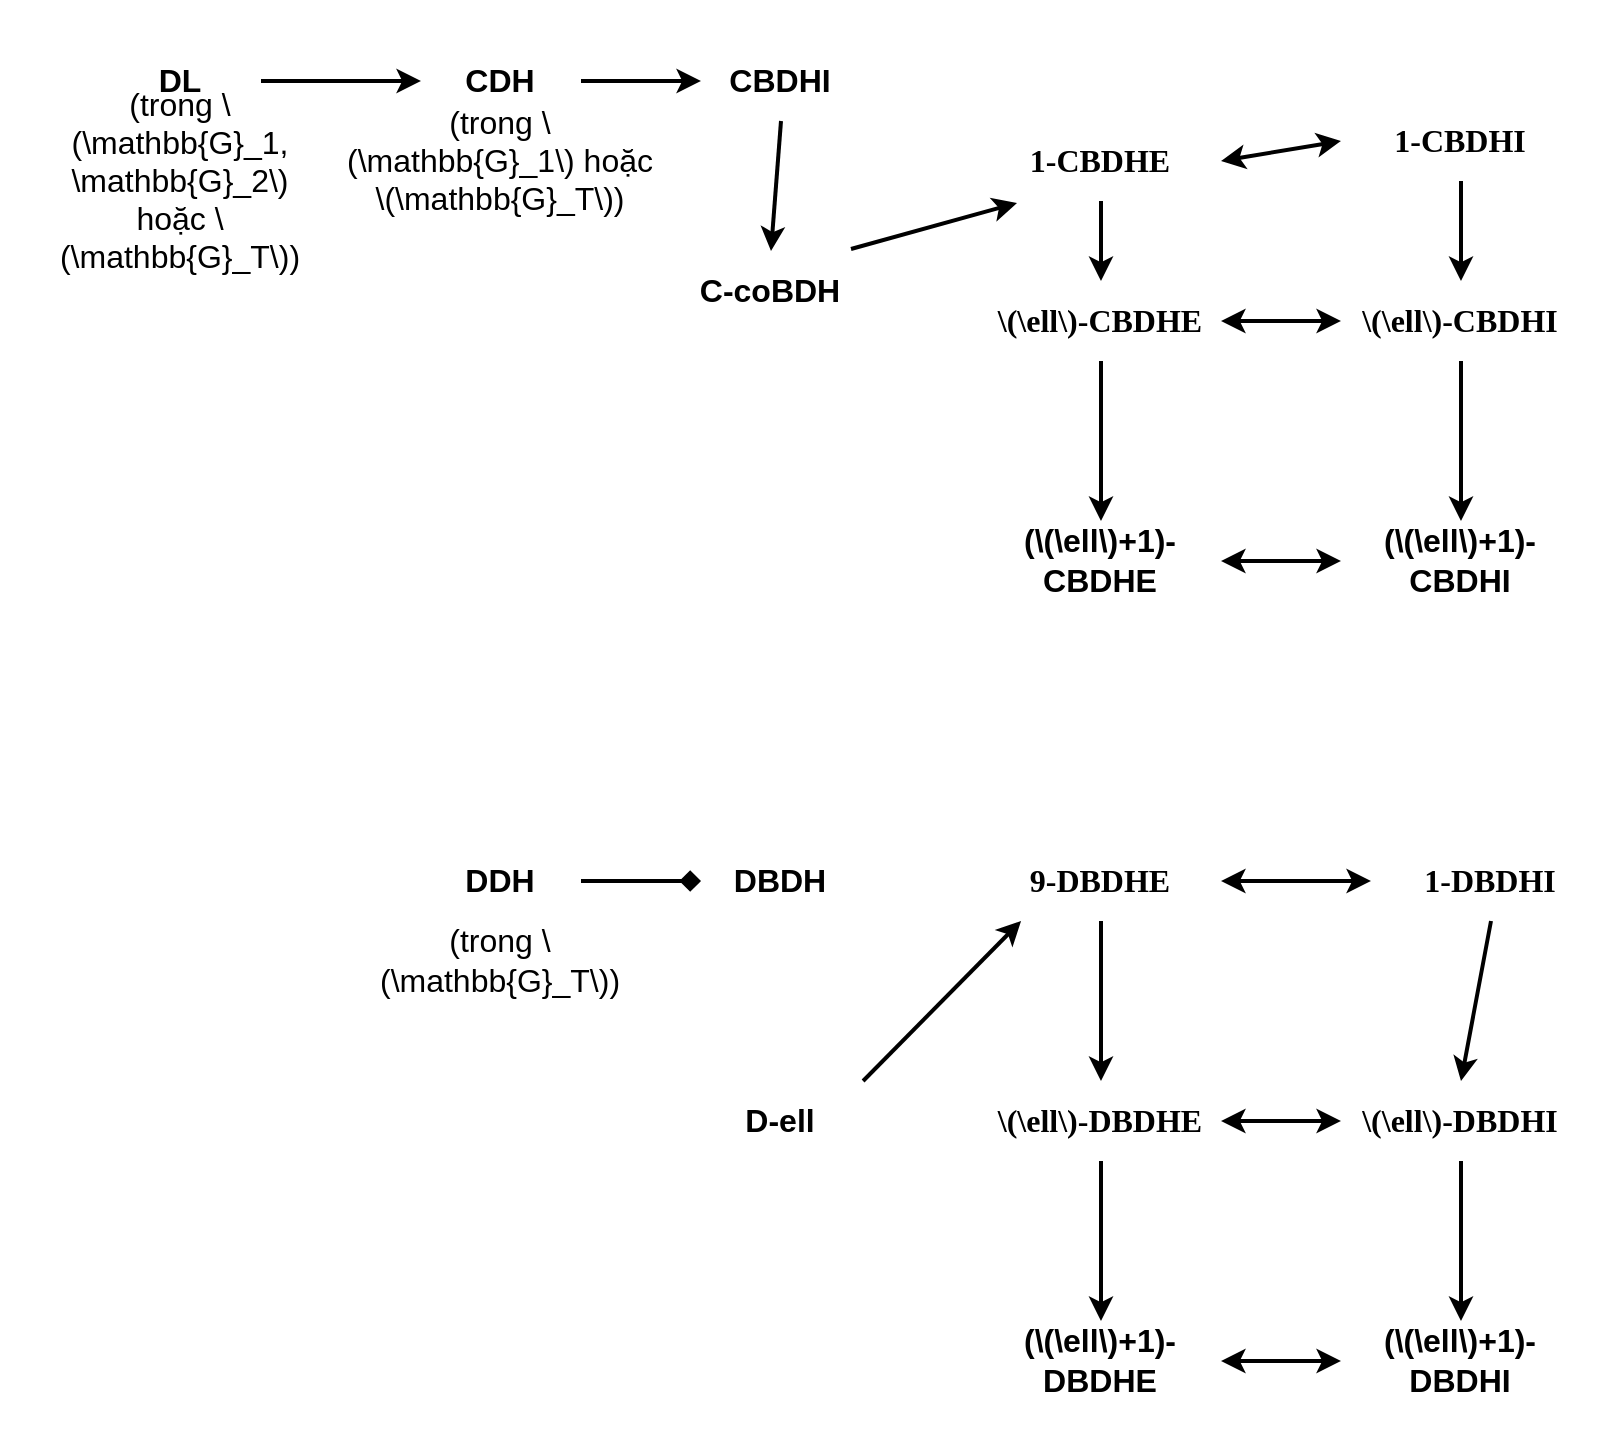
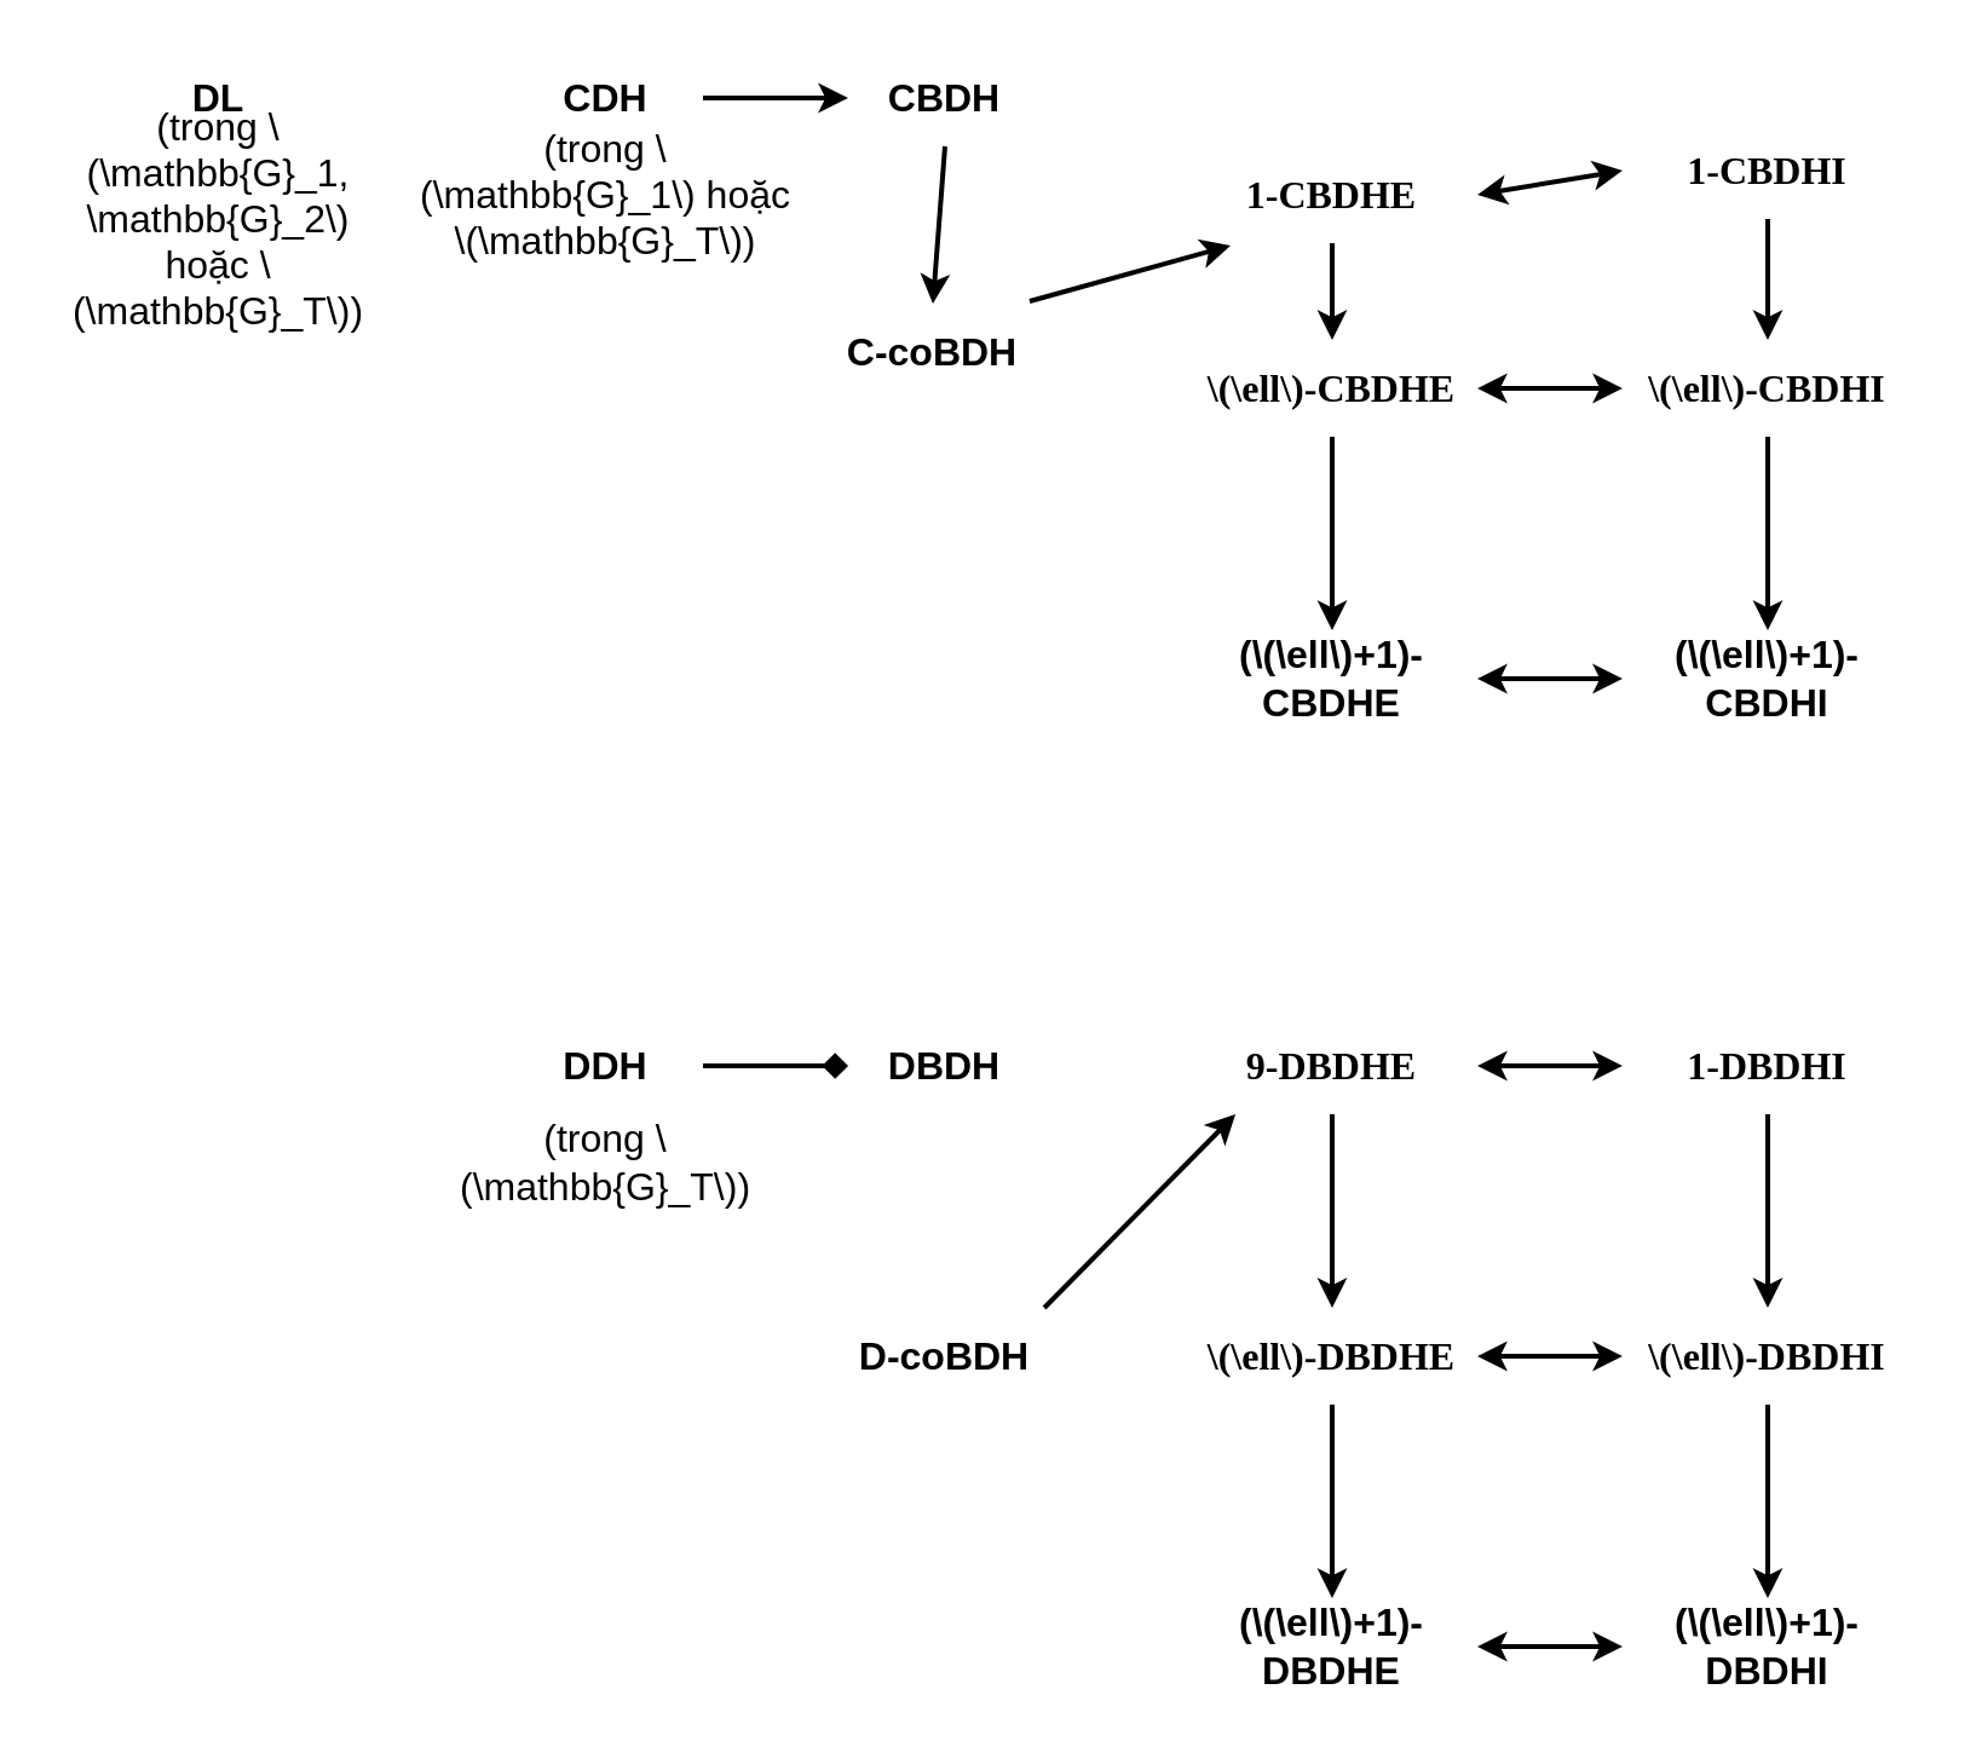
- <mxCell id="2" value="" style="edgeStyle=orthogonalEdgeStyle;rounded=0;orthogonalLoop=1;jettySize=auto;html=1;fontFamily=Tahoma;fontSize=16;strokeWidth=2;" parent="1" source="3" target="9" edge="1"><mxGeometry relative="1" as="geometry" /></mxCell>
- <mxCell id="4" value="CBDHI" style="text;html=1;strokeColor=none;fillColor=none;align=center;verticalAlign=middle;whiteSpace=wrap;rounded=0;fontSize=16;fontStyle=1" parent="1" vertex="1"><mxGeometry x="350" y="20" width="80" height="40" as="geometry" /></mxCell>
+ <mxCell id="4" value="CBDH" style="text;html=1;strokeColor=none;fillColor=none;align=center;verticalAlign=middle;whiteSpace=wrap;rounded=0;fontSize=16;fontStyle=1" parent="1" vertex="1"><mxGeometry x="350" y="20" width="80" height="40" as="geometry" /></mxCell>
- <mxCell id="34" value="1-DBDHI" style="text;html=1;strokeColor=none;fillColor=none;align=center;verticalAlign=middle;whiteSpace=wrap;rounded=0;fontSize=16;fontStyle=1;fontFamily=Tahoma;" vertex="1" parent="1"><mxGeometry x="685" y="420" width="120" height="40" as="geometry" /></mxCell>
+ <mxCell id="34" value="1-DBDHI" style="text;html=1;strokeColor=none;fillColor=none;align=center;verticalAlign=middle;whiteSpace=wrap;rounded=0;fontSize=16;fontStyle=1;fontFamily=Tahoma;" vertex="1" parent="1"><mxGeometry x="670" y="420" width="120" height="40" as="geometry" /></mxCell>
- <mxCell id="25" value="D-ell" style="text;html=1;strokeColor=none;fillColor=none;align=center;verticalAlign=middle;whiteSpace=wrap;rounded=0;fontSize=16;fontStyle=1" vertex="1" parent="1"><mxGeometry x="350" y="540" width="80" height="40" as="geometry" /></mxCell>
+ <mxCell id="25" value="D-coBDH" style="text;html=1;strokeColor=none;fillColor=none;align=center;verticalAlign=middle;whiteSpace=wrap;rounded=0;fontSize=16;fontStyle=1" vertex="1" parent="1"><mxGeometry x="350" y="540" width="80" height="40" as="geometry" /></mxCell>
